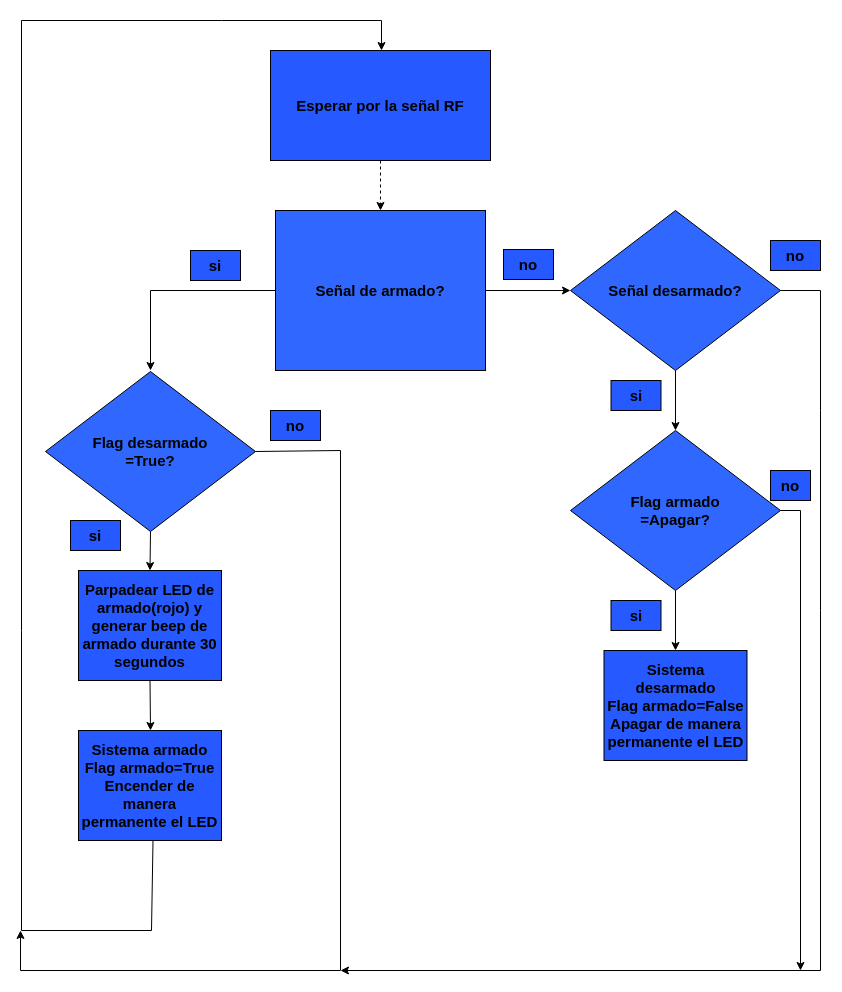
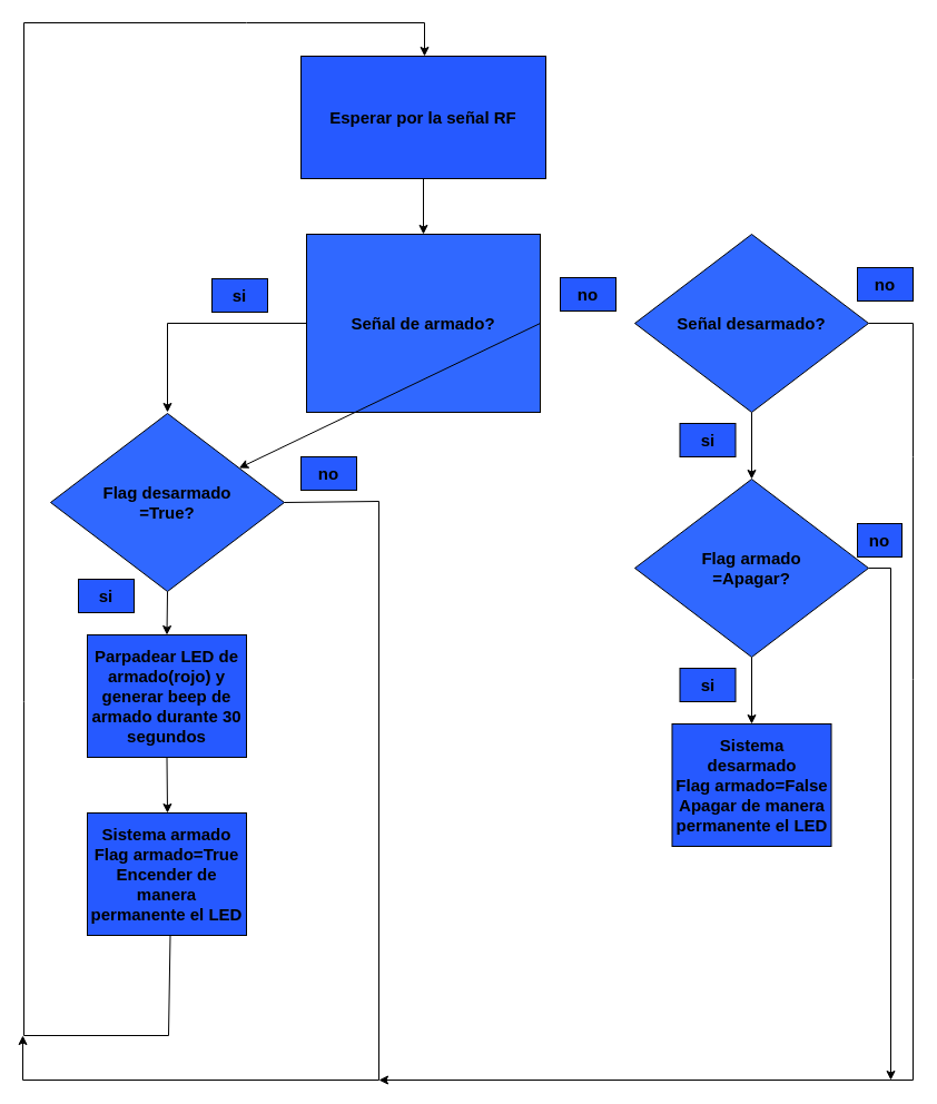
- <mxCell id="9" value="" style="endArrow=classic;html=1;rounded=0;exitX=0.5;exitY=1;exitDx=0;exitDy=0;entryX=0.5;entryY=0;entryDx=0;entryDy=0;dashed=1;" edge="1" parent="1" source="2" target="4"><mxGeometry width="50" height="50" relative="1" as="geometry"><mxPoint x="540" y="40" as="sourcePoint" /><mxPoint x="580" y="360" as="targetPoint" /></mxGeometry></mxCell>
+ <mxCell id="9" value="" style="endArrow=classic;html=1;rounded=0;exitX=0.5;exitY=1;exitDx=0;exitDy=0;entryX=0.5;entryY=0;entryDx=0;entryDy=0;" edge="1" parent="1" source="2" target="4"><mxGeometry width="50" height="50" relative="1" as="geometry"><mxPoint x="540" y="40" as="sourcePoint" /><mxPoint x="580" y="360" as="targetPoint" /></mxGeometry></mxCell>
- <mxCell id="18" value="" style="endArrow=classic;html=1;rounded=0;entryX=0;entryY=0.5;entryDx=0;entryDy=0;exitX=1;exitY=0.5;exitDx=0;exitDy=0;" edge="1" parent="1" source="4" target="6"><mxGeometry width="50" height="50" relative="1" as="geometry"><mxPoint x="380" y="560" as="sourcePoint" /><mxPoint x="430" y="510" as="targetPoint" /></mxGeometry></mxCell>
+ <mxCell id="18" value="" style="endArrow=classic;html=1;rounded=0;exitX=1;exitY=0.5;exitDx=0;exitDy=0;" edge="1" parent="1" source="4" target="5"><mxGeometry width="50" height="50" relative="1" as="geometry"><mxPoint x="380" y="560" as="sourcePoint" /><mxPoint x="430" y="510" as="targetPoint" /></mxGeometry></mxCell>
